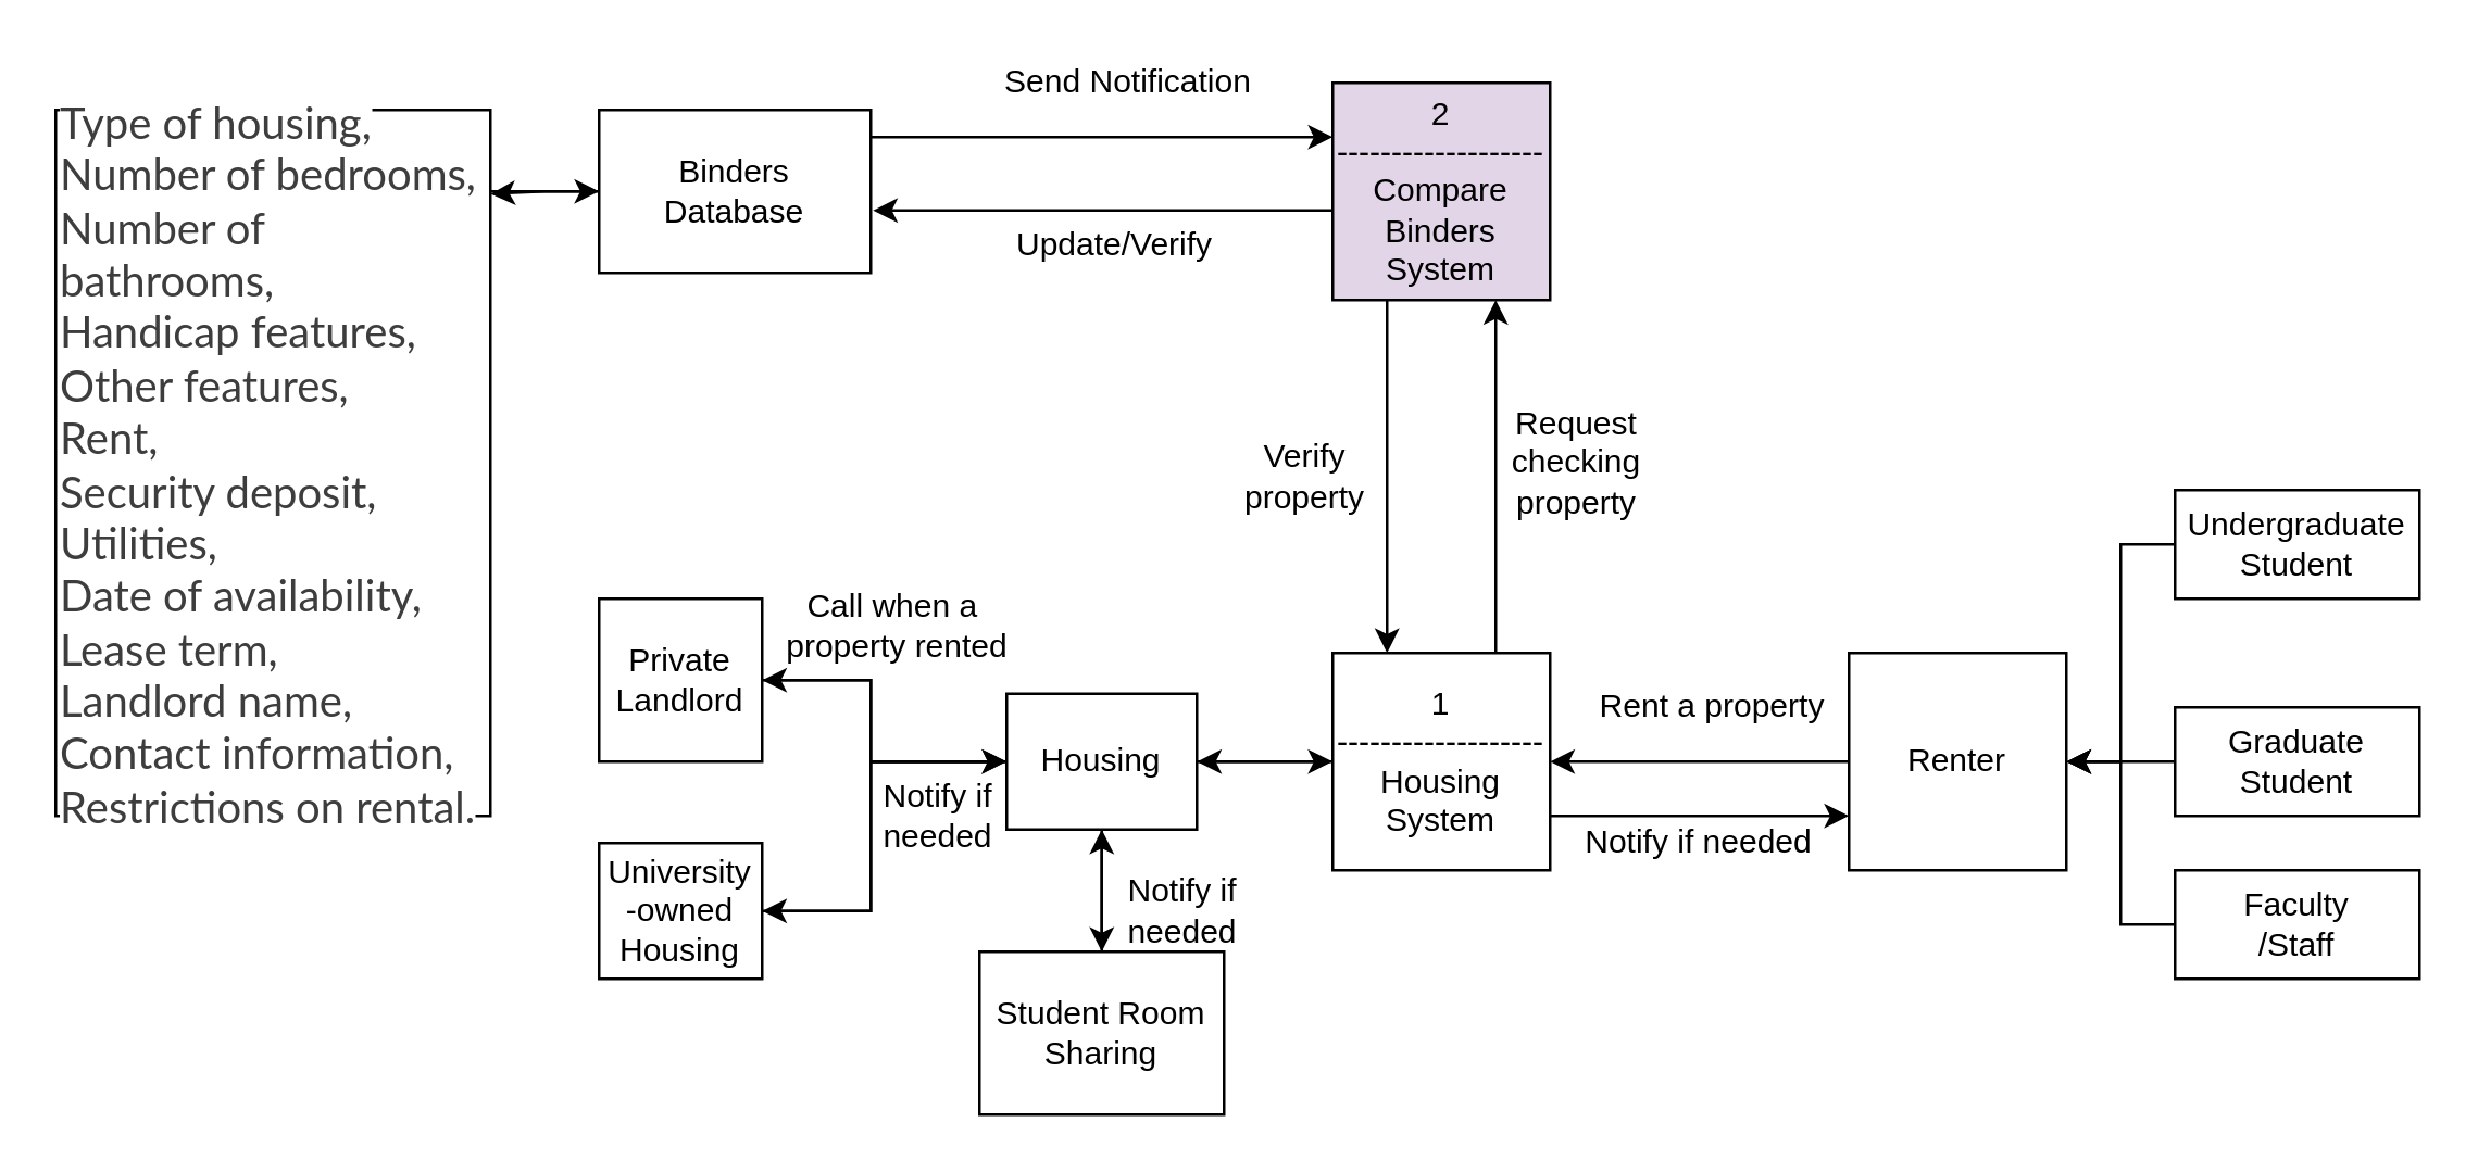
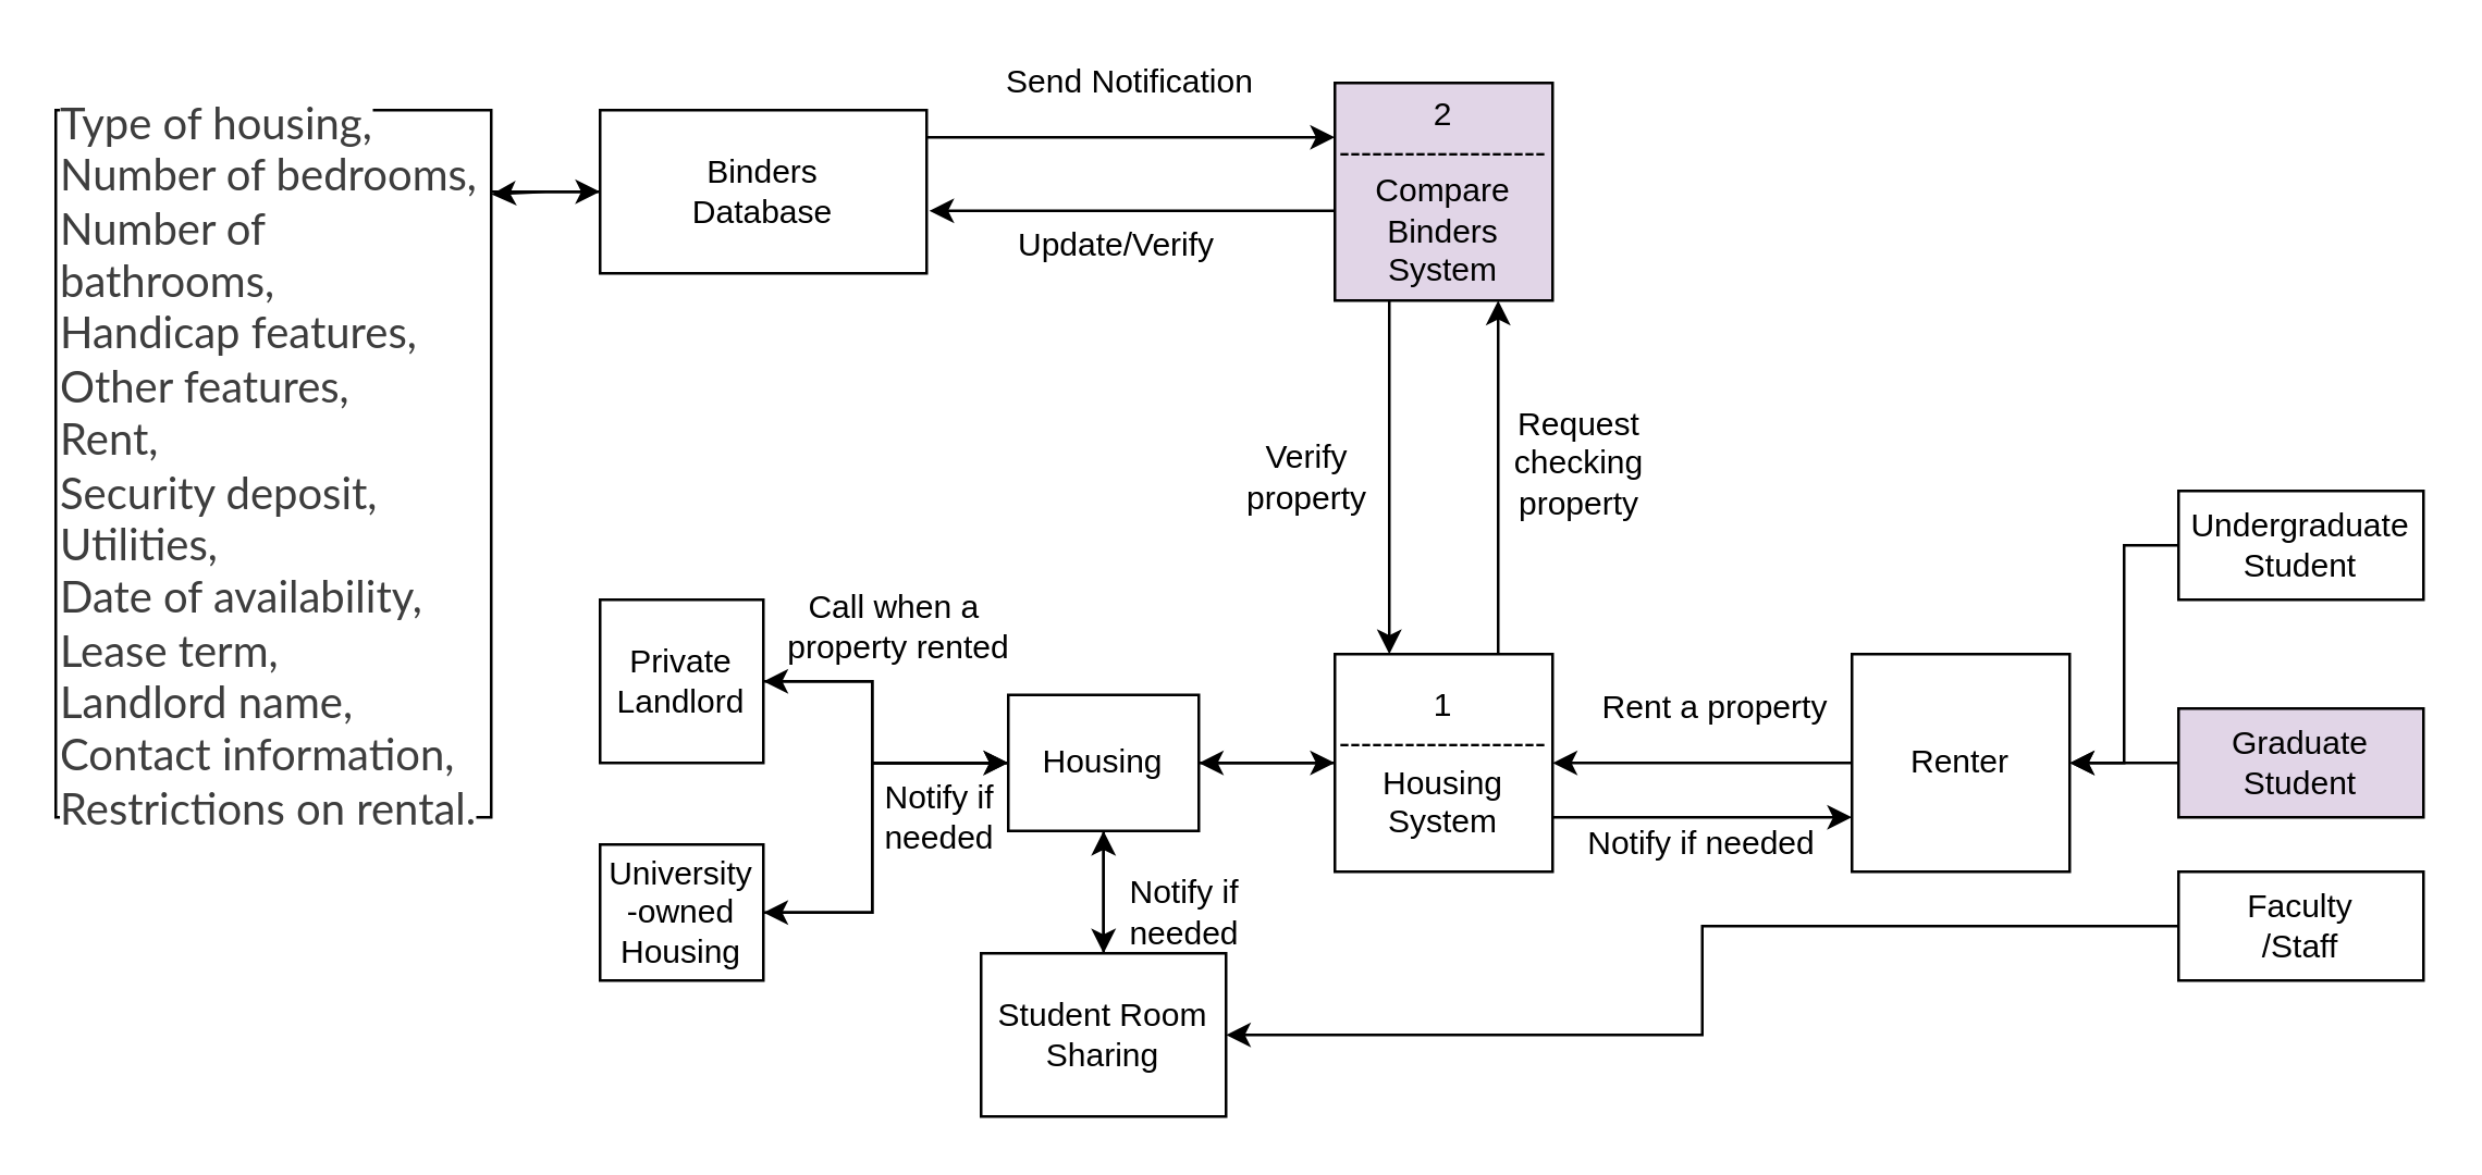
- <mxCell id="19" value="Binders&lt;br&gt;Database" style="rounded=0;whiteSpace=wrap;html=1;" vertex="1" parent="1"><mxGeometry x="220" y="40" width="100" height="60" as="geometry" /></mxCell>
+ <mxCell id="19" value="Binders&lt;br&gt;Database" style="rounded=0;whiteSpace=wrap;html=1;" vertex="1" parent="1"><mxGeometry x="220" y="40" width="120" height="60" as="geometry" /></mxCell>
- <mxCell id="25" value="Graduate&lt;br&gt;Student" style="rounded=0;whiteSpace=wrap;html=1;" vertex="1" parent="1"><mxGeometry x="800" y="260" width="90" height="40" as="geometry" /></mxCell>
+ <mxCell id="25" value="Graduate&lt;br&gt;Student" style="rounded=0;whiteSpace=wrap;html=1;fillColor=#e1d5e7;" vertex="1" parent="1"><mxGeometry x="800" y="260" width="90" height="40" as="geometry" /></mxCell>
- <mxCell id="26" style="edgeStyle=orthogonalEdgeStyle;rounded=0;orthogonalLoop=1;jettySize=auto;html=1;entryX=1;entryY=0.5;entryDx=0;entryDy=0;" edge="1" parent="1" source="27" target="9"><mxGeometry relative="1" as="geometry" /></mxCell>
+ <mxCell id="26" style="edgeStyle=orthogonalEdgeStyle;rounded=0;orthogonalLoop=1;jettySize=auto;html=1;" edge="1" parent="1" source="27" target="38"><mxGeometry relative="1" as="geometry" /></mxCell>
